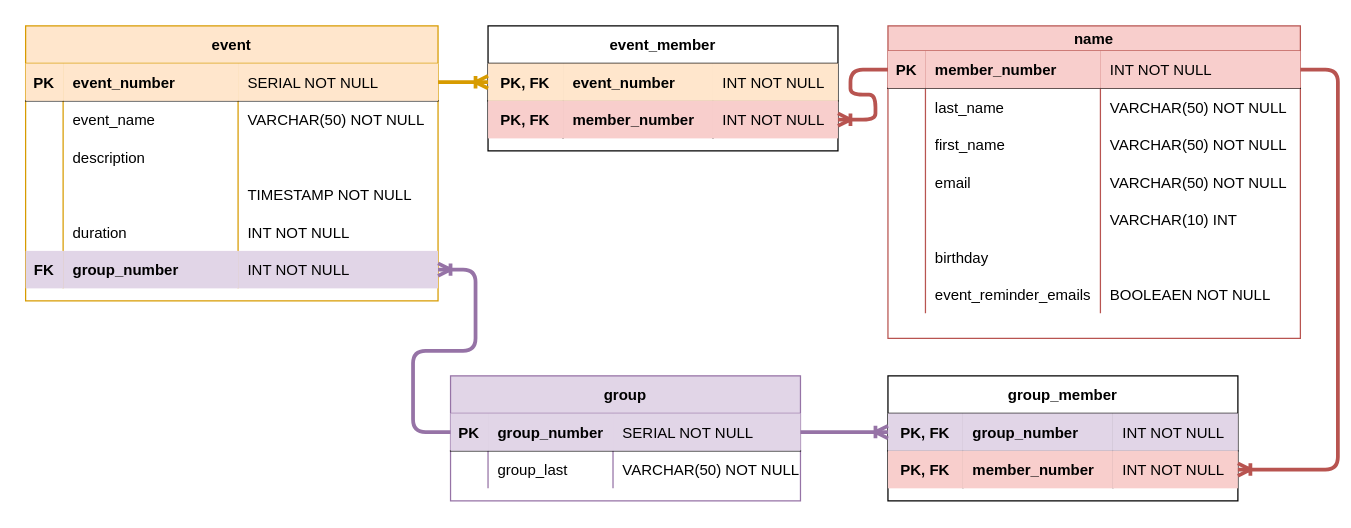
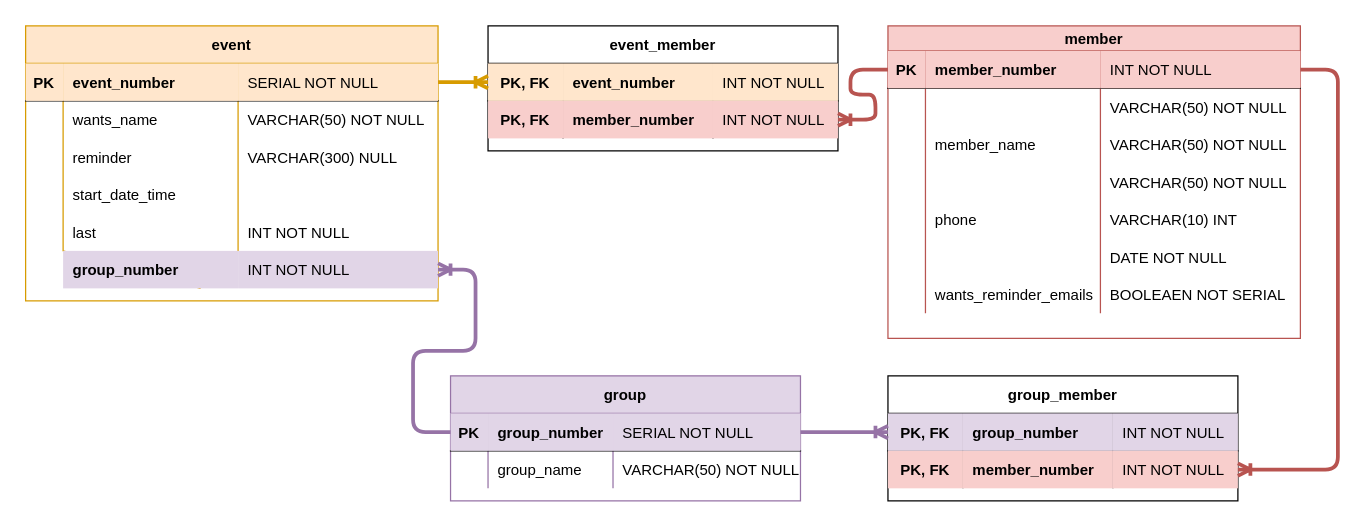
- <mxCell id="54" value="name" style="shape=table;startSize=20;container=1;collapsible=1;childLayout=tableLayout;fixedRows=1;rowLines=0;fontStyle=1;align=center;resizeLast=1;fillColor=#f8cecc;strokeColor=#b85450;" vertex="1" parent="1"><mxGeometry x="710" y="20" width="330" height="250" as="geometry" /></mxCell>
+ <mxCell id="54" value="member" style="shape=table;startSize=20;container=1;collapsible=1;childLayout=tableLayout;fixedRows=1;rowLines=0;fontStyle=1;align=center;resizeLast=1;fillColor=#f8cecc;strokeColor=#b85450;" vertex="1" parent="1"><mxGeometry x="710" y="20" width="330" height="250" as="geometry" /></mxCell>
- <mxCell id="61" value="last_name" style="shape=partialRectangle;overflow=hidden;connectable=0;fillColor=none;top=0;left=0;bottom=0;right=0;align=left;spacingLeft=6;" vertex="1" parent="59"><mxGeometry x="30" width="140" height="30" as="geometry"><mxRectangle width="140" height="30" as="alternateBounds" /></mxGeometry></mxCell>
- <mxCell id="27" value="event_name" style="shape=partialRectangle;overflow=hidden;connectable=0;fillColor=none;top=0;left=0;bottom=0;right=0;align=left;spacingLeft=6;" vertex="1" parent="25"><mxGeometry x="30" width="140" height="30" as="geometry"><mxRectangle width="140" height="30" as="alternateBounds" /></mxGeometry></mxCell>
+ <mxCell id="27" value="wants_name" style="shape=partialRectangle;overflow=hidden;connectable=0;fillColor=none;top=0;left=0;bottom=0;right=0;align=left;spacingLeft=6;" vertex="1" parent="25"><mxGeometry x="30" width="140" height="30" as="geometry"><mxRectangle width="140" height="30" as="alternateBounds" /></mxGeometry></mxCell>
- <mxCell id="65" value="first_name" style="shape=partialRectangle;overflow=hidden;connectable=0;fillColor=none;top=0;left=0;bottom=0;right=0;align=left;spacingLeft=6;" vertex="1" parent="63"><mxGeometry x="30" width="140" height="30" as="geometry"><mxRectangle width="140" height="30" as="alternateBounds" /></mxGeometry></mxCell>
+ <mxCell id="65" value="member_name" style="shape=partialRectangle;overflow=hidden;connectable=0;fillColor=none;top=0;left=0;bottom=0;right=0;align=left;spacingLeft=6;" vertex="1" parent="63"><mxGeometry x="30" width="140" height="30" as="geometry"><mxRectangle width="140" height="30" as="alternateBounds" /></mxGeometry></mxCell>
+ <mxCell id="32" value="VARCHAR(300) NULL" style="shape=partialRectangle;overflow=hidden;connectable=0;fillColor=none;top=0;left=0;bottom=0;right=0;align=left;spacingLeft=6;" vertex="1" parent="29"><mxGeometry x="170" width="160" height="30" as="geometry"><mxRectangle width="160" height="30" as="alternateBounds" /></mxGeometry></mxCell>
- <mxCell id="31" value="description" style="shape=partialRectangle;overflow=hidden;connectable=0;fillColor=none;top=0;left=0;bottom=0;right=0;align=left;spacingLeft=6;" vertex="1" parent="29"><mxGeometry x="30" width="140" height="30" as="geometry"><mxRectangle width="140" height="30" as="alternateBounds" /></mxGeometry></mxCell>
+ <mxCell id="31" value="reminder" style="shape=partialRectangle;overflow=hidden;connectable=0;fillColor=none;top=0;left=0;bottom=0;right=0;align=left;spacingLeft=6;" vertex="1" parent="29"><mxGeometry x="30" width="140" height="30" as="geometry"><mxRectangle width="140" height="30" as="alternateBounds" /></mxGeometry></mxCell>
- <mxCell id="69" value="email" style="shape=partialRectangle;overflow=hidden;connectable=0;fillColor=none;top=0;left=0;bottom=0;right=0;align=left;spacingLeft=6;" vertex="1" parent="67"><mxGeometry x="30" width="140" height="30" as="geometry"><mxRectangle width="140" height="30" as="alternateBounds" /></mxGeometry></mxCell>
+ <mxCell id="35" value="start_date_time" style="shape=partialRectangle;overflow=hidden;connectable=0;fillColor=none;top=0;left=0;bottom=0;right=0;align=left;spacingLeft=6;" vertex="1" parent="33"><mxGeometry x="30" width="140" height="30" as="geometry"><mxRectangle width="140" height="30" as="alternateBounds" /></mxGeometry></mxCell>
- <mxCell id="36" value="TIMESTAMP NOT NULL" style="shape=partialRectangle;overflow=hidden;connectable=0;fillColor=none;top=0;left=0;bottom=0;right=0;align=left;spacingLeft=6;" vertex="1" parent="33"><mxGeometry x="170" width="160" height="30" as="geometry"><mxRectangle width="160" height="30" as="alternateBounds" /></mxGeometry></mxCell>
+ <mxCell id="73" value="phone" style="shape=partialRectangle;overflow=hidden;connectable=0;fillColor=none;top=0;left=0;bottom=0;right=0;align=left;spacingLeft=6;" vertex="1" parent="71"><mxGeometry x="30" width="140" height="30" as="geometry"><mxRectangle width="140" height="30" as="alternateBounds" /></mxGeometry></mxCell>
- <mxCell id="39" value="duration" style="shape=partialRectangle;overflow=hidden;connectable=0;fillColor=none;top=0;left=0;bottom=0;right=0;align=left;spacingLeft=6;" vertex="1" parent="37"><mxGeometry x="30" width="140" height="30" as="geometry"><mxRectangle width="140" height="30" as="alternateBounds" /></mxGeometry></mxCell>
+ <mxCell id="39" value="last" style="shape=partialRectangle;overflow=hidden;connectable=0;fillColor=none;top=0;left=0;bottom=0;right=0;align=left;spacingLeft=6;" vertex="1" parent="37"><mxGeometry x="30" width="140" height="30" as="geometry"><mxRectangle width="140" height="30" as="alternateBounds" /></mxGeometry></mxCell>
- <mxCell id="77" value="birthday" style="shape=partialRectangle;overflow=hidden;connectable=0;fillColor=none;top=0;left=0;bottom=0;right=0;align=left;spacingLeft=6;" vertex="1" parent="75"><mxGeometry x="30" width="140" height="30" as="geometry"><mxRectangle width="140" height="30" as="alternateBounds" /></mxGeometry></mxCell>
+ <mxCell id="78" value="DATE NOT NULL" style="shape=partialRectangle;overflow=hidden;connectable=0;fillColor=none;top=0;left=0;bottom=0;right=0;align=left;spacingLeft=6;" vertex="1" parent="75"><mxGeometry x="170" width="160" height="30" as="geometry"><mxRectangle width="160" height="30" as="alternateBounds" /></mxGeometry></mxCell>
- <mxCell id="42" value="FK" style="shape=partialRectangle;overflow=hidden;connectable=0;fillColor=#e1d5e7;top=0;left=0;bottom=0;right=0;fontStyle=1;strokeColor=#9673a6;" vertex="1" parent="41"><mxGeometry width="30" height="30" as="geometry"><mxRectangle width="30" height="30" as="alternateBounds" /></mxGeometry></mxCell>
- <mxCell id="81" value="event_reminder_emails" style="shape=partialRectangle;overflow=hidden;connectable=0;fillColor=none;top=0;left=0;bottom=0;right=0;align=left;spacingLeft=6;" vertex="1" parent="79"><mxGeometry x="30" width="140" height="30" as="geometry"><mxRectangle width="140" height="30" as="alternateBounds" /></mxGeometry></mxCell>
+ <mxCell id="81" value="wants_reminder_emails" style="shape=partialRectangle;overflow=hidden;connectable=0;fillColor=none;top=0;left=0;bottom=0;right=0;align=left;spacingLeft=6;" vertex="1" parent="79"><mxGeometry x="30" width="140" height="30" as="geometry"><mxRectangle width="140" height="30" as="alternateBounds" /></mxGeometry></mxCell>
- <mxCell id="82" value="BOOLEAEN NOT NULL" style="shape=partialRectangle;overflow=hidden;connectable=0;fillColor=none;top=0;left=0;bottom=0;right=0;align=left;spacingLeft=6;" vertex="1" parent="79"><mxGeometry x="170" width="160" height="30" as="geometry"><mxRectangle width="160" height="30" as="alternateBounds" /></mxGeometry></mxCell>
+ <mxCell id="82" value="BOOLEAEN NOT SERIAL" style="shape=partialRectangle;overflow=hidden;connectable=0;fillColor=none;top=0;left=0;bottom=0;right=0;align=left;spacingLeft=6;" vertex="1" parent="79"><mxGeometry x="170" width="160" height="30" as="geometry"><mxRectangle width="160" height="30" as="alternateBounds" /></mxGeometry></mxCell>
- <mxCell id="9" value="group_last" style="shape=partialRectangle;overflow=hidden;connectable=0;fillColor=none;top=0;left=0;bottom=0;right=0;align=left;spacingLeft=6;" vertex="1" parent="7"><mxGeometry x="30" width="100" height="30" as="geometry"><mxRectangle width="100" height="30" as="alternateBounds" /></mxGeometry></mxCell>
+ <mxCell id="9" value="group_name" style="shape=partialRectangle;overflow=hidden;connectable=0;fillColor=none;top=0;left=0;bottom=0;right=0;align=left;spacingLeft=6;" vertex="1" parent="7"><mxGeometry x="30" width="100" height="30" as="geometry"><mxRectangle width="100" height="30" as="alternateBounds" /></mxGeometry></mxCell>
